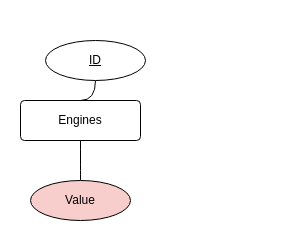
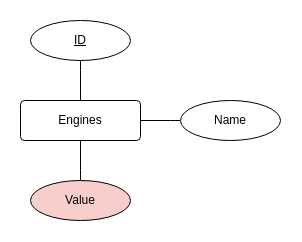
- <mxCell id="4" value="ID" style="ellipse;whiteSpace=wrap;html=1;align=center;fontStyle=4;" vertex="1" parent="1"><mxGeometry x="45" y="40" width="100" height="40" as="geometry" /></mxCell>
+ <mxCell id="4" value="ID" style="ellipse;whiteSpace=wrap;html=1;align=center;fontStyle=4;" vertex="1" parent="1"><mxGeometry x="30" y="20" width="100" height="40" as="geometry" /></mxCell>
+ <mxCell id="5" style="edgeStyle=orthogonalEdgeStyle;curved=1;orthogonalLoop=1;jettySize=auto;html=1;endArrow=none;endFill=0;" edge="1" parent="1" source="6" target="2"><mxGeometry relative="1" as="geometry" /></mxCell>
+ <mxCell id="6" value="Name" style="ellipse;whiteSpace=wrap;html=1;align=center;" vertex="1" parent="1"><mxGeometry x="180" y="100" width="100" height="40" as="geometry" /></mxCell>
